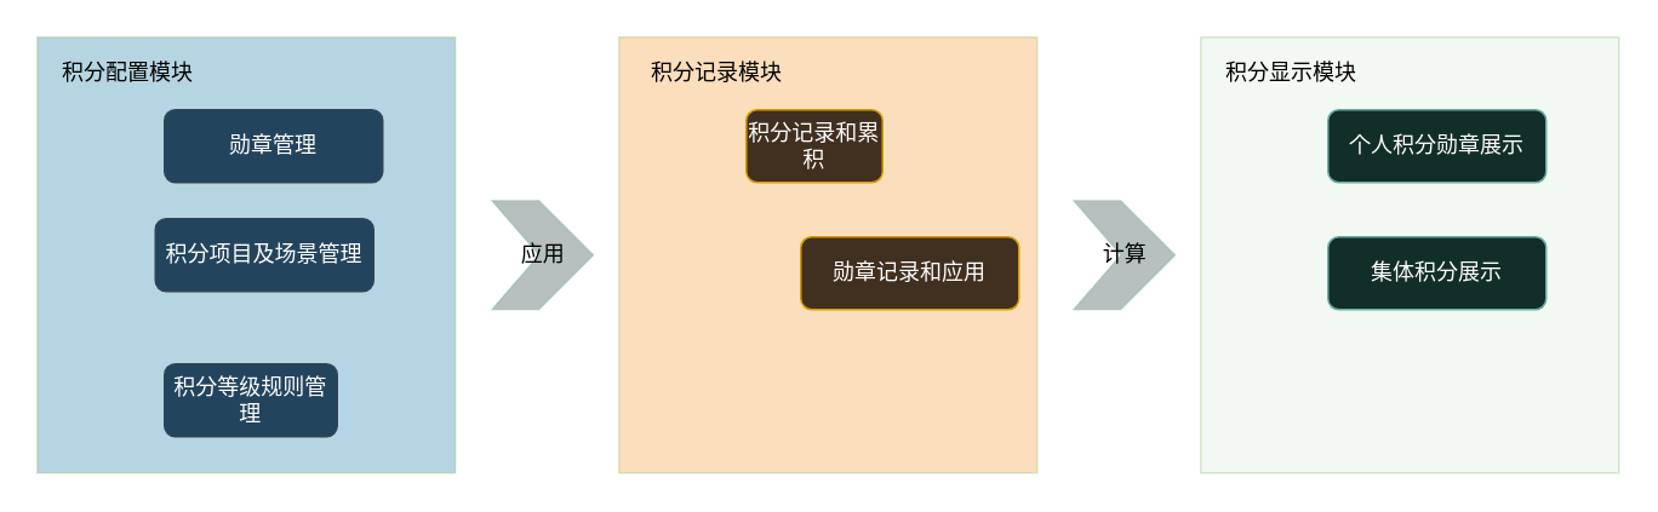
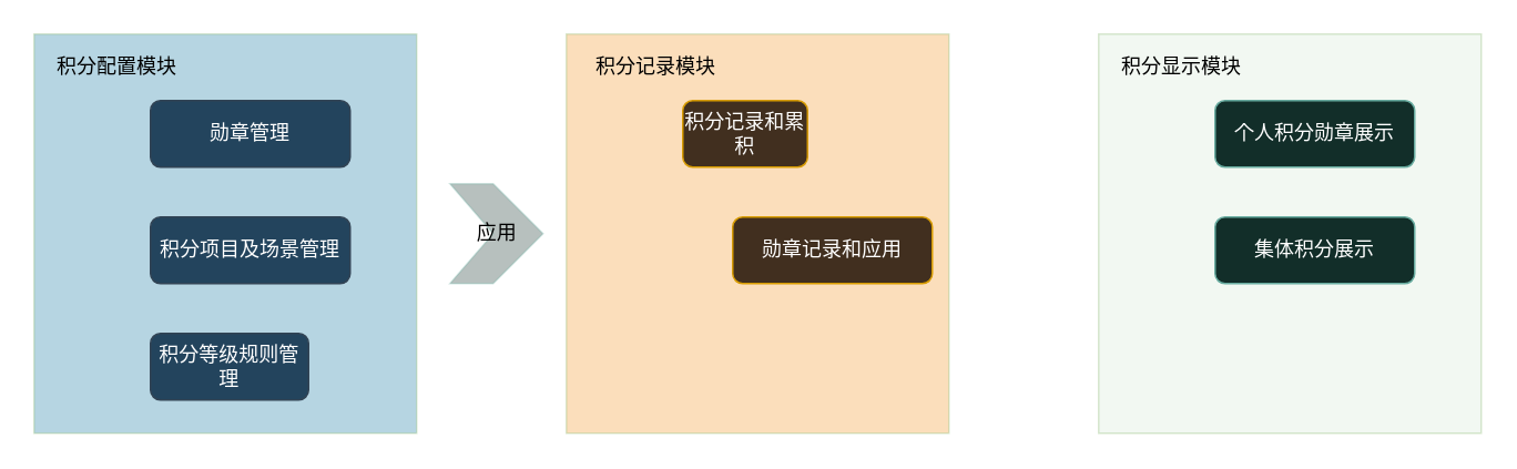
- <mxCell id="6" value="积分项目及场景管理" style="rounded=1;whiteSpace=wrap;html=1;shadow=0;strokeColor=#314354;fontColor=#ffffff;fillColor=#23445D;" vertex="1" parent="1"><mxGeometry x="85" y="120" width="120" height="40" as="geometry" /></mxCell>
+ <mxCell id="6" value="积分项目及场景管理" style="rounded=1;whiteSpace=wrap;html=1;shadow=0;strokeColor=#314354;fontColor=#ffffff;fillColor=#23445D;" vertex="1" parent="1"><mxGeometry x="90" y="130" width="120" height="40" as="geometry" /></mxCell>
- <mxCell id="16" value="计算" style="html=1;shadow=0;dashed=0;align=center;verticalAlign=middle;shape=mxgraph.arrows2.arrow;dy=0;dx=30;notch=26;rounded=1;glass=0;strokeColor=#67AB9F;fillColor=#122e29;gradientColor=none;opacity=30;" vertex="1" parent="1"><mxGeometry x="590" y="110" width="56" height="60" as="geometry" /></mxCell>
